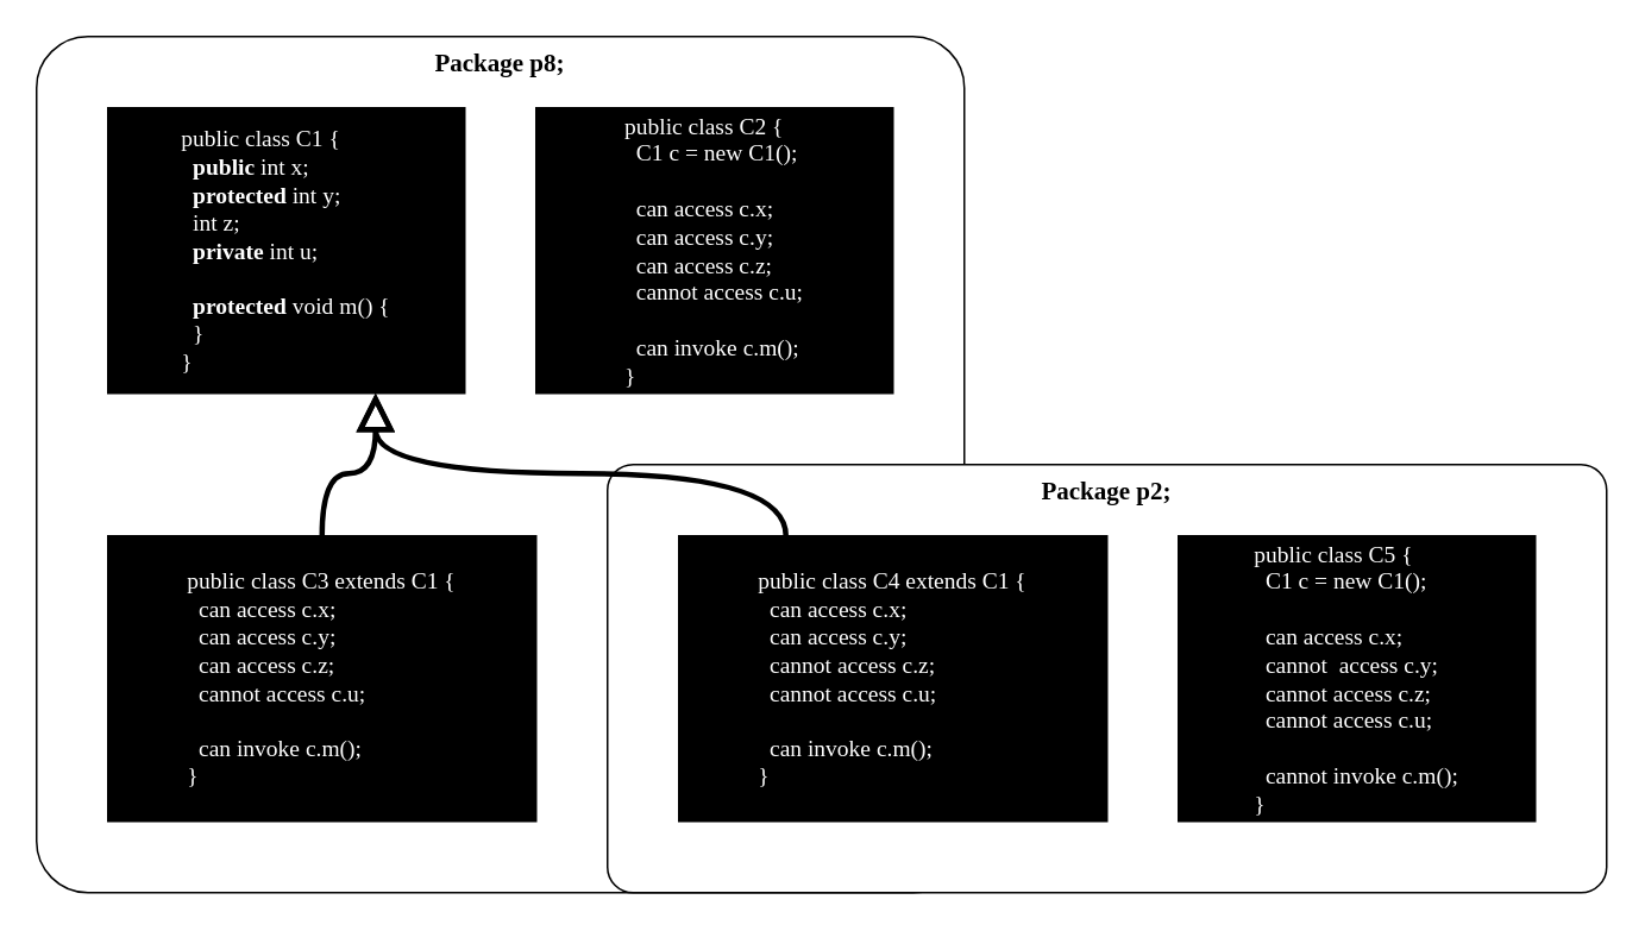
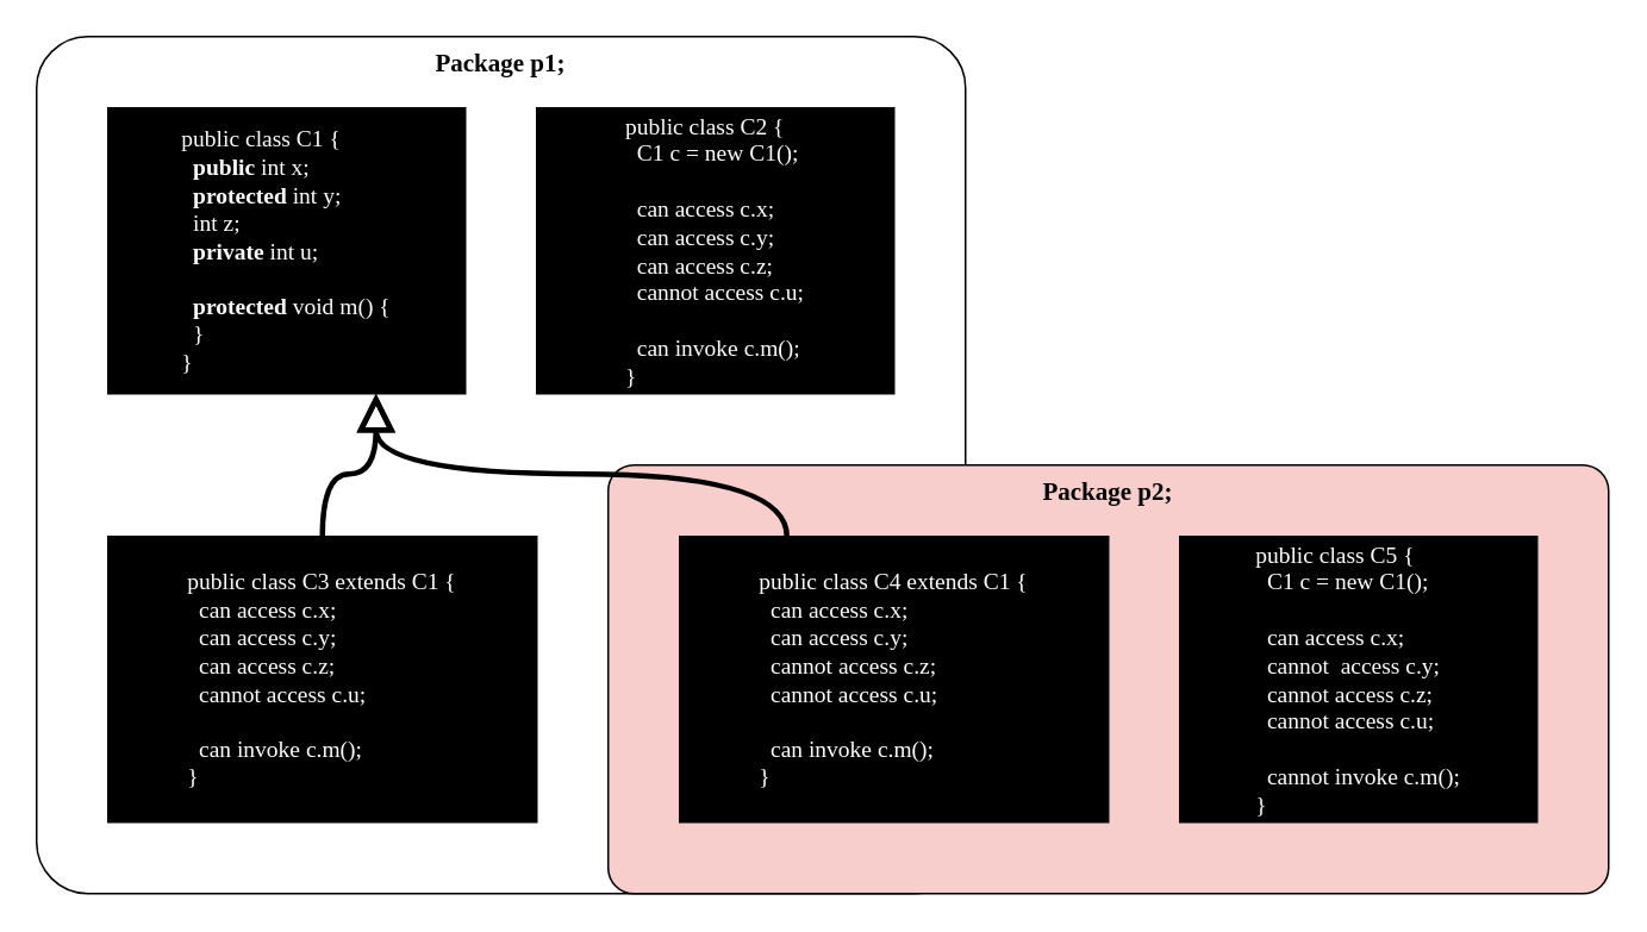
- <mxCell id="2" value="&lt;font face=&quot;Lucida Console&quot; style=&quot;font-size: 14px&quot;&gt;Package p8;&lt;/font&gt;" style="rounded=1;whiteSpace=wrap;html=1;align=center;imageVerticalAlign=middle;verticalAlign=top;glass=0;arcSize=6;fontSize=14;fontStyle=1" vertex="1" parent="1"><mxGeometry x="20" y="20" width="520" height="480" as="geometry" /></mxCell>
+ <mxCell id="2" value="&lt;font face=&quot;Lucida Console&quot; style=&quot;font-size: 14px&quot;&gt;Package p1;&lt;/font&gt;" style="rounded=1;whiteSpace=wrap;html=1;align=center;imageVerticalAlign=middle;verticalAlign=top;glass=0;arcSize=6;fontSize=14;fontStyle=1" vertex="1" parent="1"><mxGeometry x="20" y="20" width="520" height="480" as="geometry" /></mxCell>
- <mxCell id="3" value="&lt;font face=&quot;Lucida Console&quot; style=&quot;font-size: 14px&quot;&gt;Package p2;&lt;/font&gt;" style="rounded=1;whiteSpace=wrap;html=1;align=center;imageVerticalAlign=middle;verticalAlign=top;arcSize=6;fontSize=14;fontStyle=1" vertex="1" parent="1"><mxGeometry x="340" y="260" width="560" height="240" as="geometry" /></mxCell>
+ <mxCell id="3" value="&lt;font face=&quot;Lucida Console&quot; style=&quot;font-size: 14px&quot;&gt;Package p2;&lt;/font&gt;" style="rounded=1;whiteSpace=wrap;html=1;align=center;imageVerticalAlign=middle;verticalAlign=top;arcSize=6;fontSize=14;fontStyle=1;fillColor=#f8cecc;" vertex="1" parent="1"><mxGeometry x="340" y="260" width="560" height="240" as="geometry" /></mxCell>
